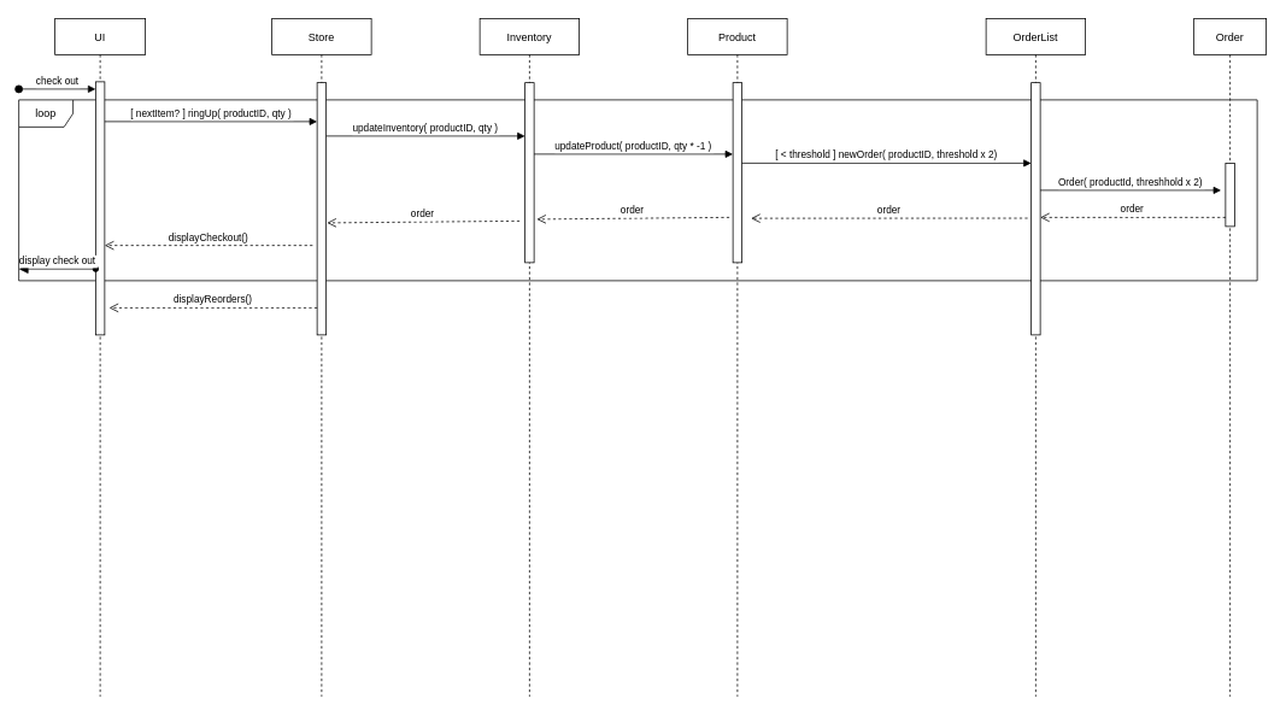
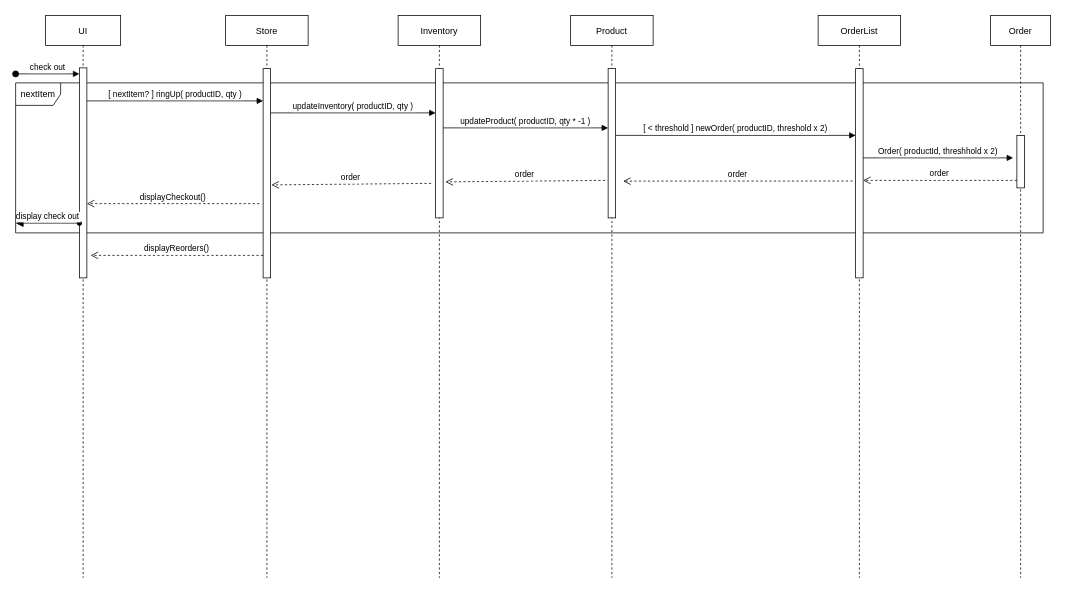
- <mxCell id="2" value="loop" style="shape=umlFrame;whiteSpace=wrap;html=1;" vertex="1" parent="1"><mxGeometry x="20" y="110" width="1370" height="200" as="geometry" /></mxCell>
+ <mxCell id="2" value="nextItem" style="shape=umlFrame;whiteSpace=wrap;html=1;" vertex="1" parent="1"><mxGeometry x="20" y="110" width="1370" height="200" as="geometry" /></mxCell>
